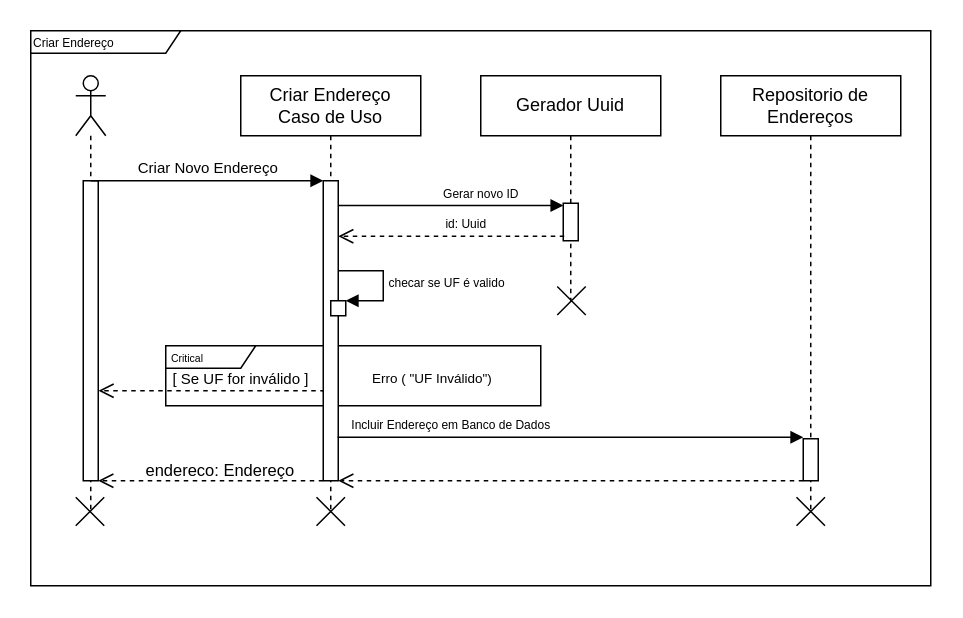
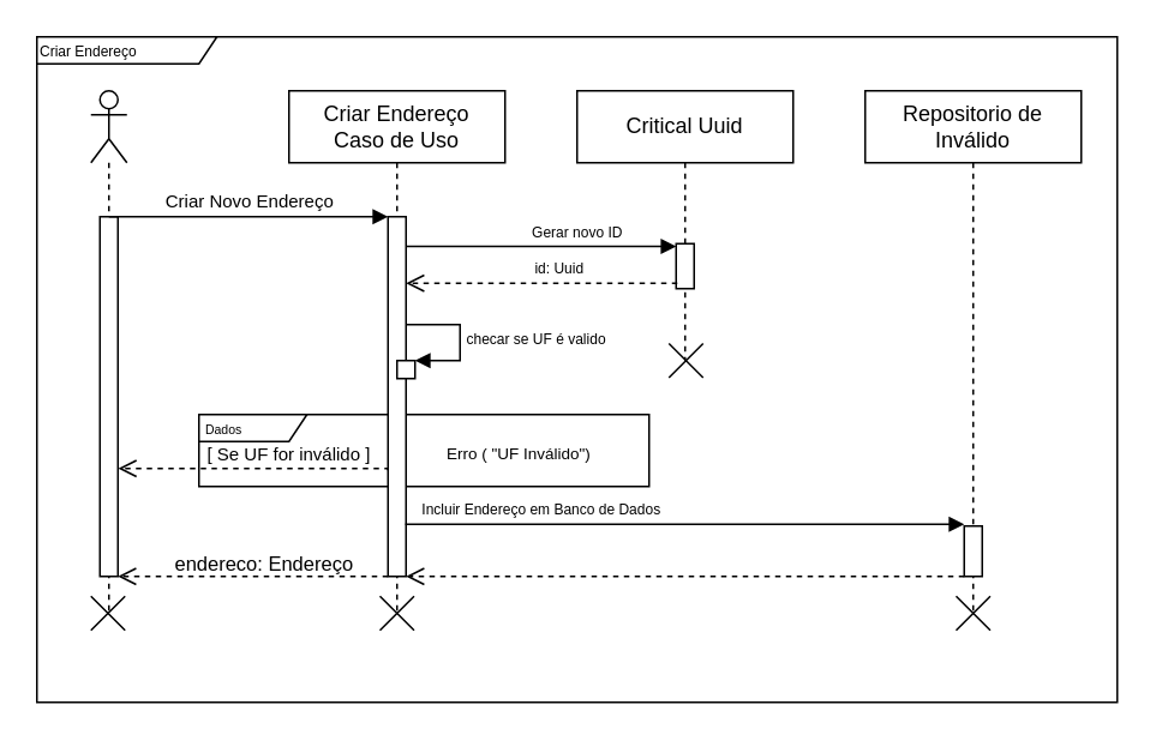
- <mxCell id="7" value="Gerador Uuid" style="shape=umlLifeline;perimeter=lifelinePerimeter;whiteSpace=wrap;html=1;container=1;collapsible=0;recursiveResize=0;outlineConnect=0;rounded=0;" parent="1" vertex="1"><mxGeometry x="320" y="50" width="120" height="150" as="geometry" /></mxCell>
+ <mxCell id="7" value="Critical Uuid" style="shape=umlLifeline;perimeter=lifelinePerimeter;whiteSpace=wrap;html=1;container=1;collapsible=0;recursiveResize=0;outlineConnect=0;rounded=0;" parent="1" vertex="1"><mxGeometry x="320" y="50" width="120" height="150" as="geometry" /></mxCell>
- <mxCell id="10" value="Repositorio de Endereços" style="shape=umlLifeline;perimeter=lifelinePerimeter;whiteSpace=wrap;html=1;container=1;collapsible=0;recursiveResize=0;outlineConnect=0;rounded=0;" parent="1" vertex="1"><mxGeometry x="480" y="50" width="120" height="290" as="geometry" /></mxCell>
+ <mxCell id="10" value="Repositorio de Inválido" style="shape=umlLifeline;perimeter=lifelinePerimeter;whiteSpace=wrap;html=1;container=1;collapsible=0;recursiveResize=0;outlineConnect=0;rounded=0;" parent="1" vertex="1"><mxGeometry x="480" y="50" width="120" height="290" as="geometry" /></mxCell>
- <mxCell id="3" value="&lt;font style=&quot;font-size: 7px&quot;&gt;&amp;nbsp;Critical&lt;/font&gt;" style="shape=umlFrame;whiteSpace=wrap;html=1;fontSize=8;fillColor=default;width=60;height=15;align=left;rounded=0;" parent="1" vertex="1"><mxGeometry x="110" y="230" width="250" height="40" as="geometry" /></mxCell>
+ <mxCell id="3" value="&lt;font style=&quot;font-size: 7px&quot;&gt;&amp;nbsp;Dados&lt;/font&gt;" style="shape=umlFrame;whiteSpace=wrap;html=1;fontSize=8;fillColor=default;width=60;height=15;align=left;rounded=0;" parent="1" vertex="1"><mxGeometry x="110" y="230" width="250" height="40" as="geometry" /></mxCell>
